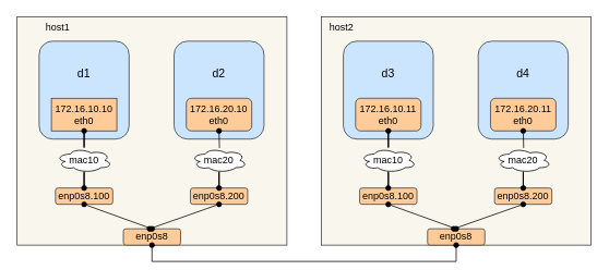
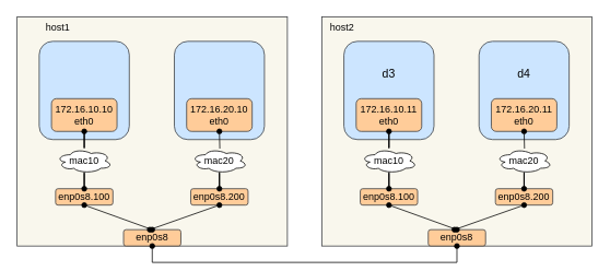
- <mxCell id="6" value="&lt;font style=&quot;font-size: 14px&quot;&gt;d1&lt;/font&gt;" style="text;html=1;strokeColor=none;fillColor=none;align=center;verticalAlign=middle;whiteSpace=wrap;rounded=0;" vertex="1" parent="1"><mxGeometry x="82" y="80" width="40" height="20" as="geometry" /></mxCell>
- <mxCell id="14" value="&lt;font style=&quot;font-size: 14px&quot;&gt;d2&lt;/font&gt;" style="text;html=1;strokeColor=none;fillColor=none;align=center;verticalAlign=middle;whiteSpace=wrap;rounded=0;" vertex="1" parent="1"><mxGeometry x="247" y="80" width="40" height="20" as="geometry" /></mxCell>
- <mxCell id="5" value="172.16.10.10&lt;br&gt;eth0&lt;br&gt;" style="whiteSpace=wrap;html=1;fillColor=#ffcc99;strokeColor=#36393d;rounded=0;" vertex="1" parent="1"><mxGeometry x="62" y="120" width="80" height="40" as="geometry" /></mxCell>
+ <mxCell id="5" value="172.16.10.10&lt;br&gt;eth0&lt;br&gt;" style="rounded=1;whiteSpace=wrap;html=1;fillColor=#ffcc99;strokeColor=#36393d;" vertex="1" parent="1"><mxGeometry x="62" y="120" width="80" height="40" as="geometry" /></mxCell>
